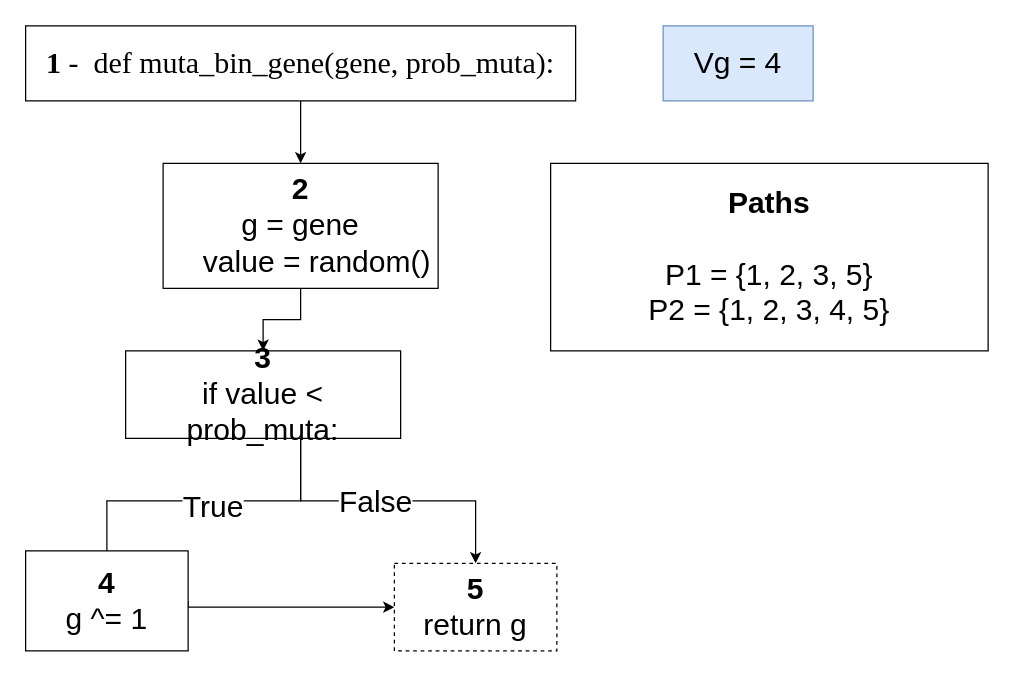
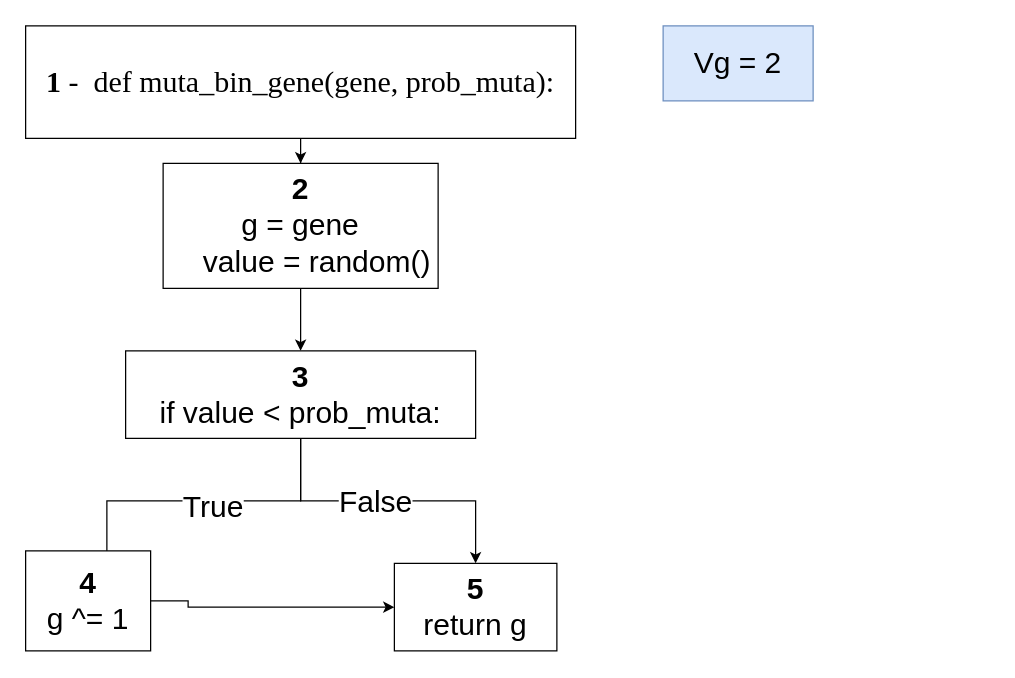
- <mxCell id="3" value="&lt;p style=&quot;margin-top: 0pt ; margin-bottom: 0pt ; margin-left: 0in ; text-align: left ; direction: ltr ; unicode-bidi: embed ; word-break: normal&quot;&gt;&lt;span style=&quot;font-size: 18pt ; font-family: &amp;#34;calibri&amp;#34; ; font-weight: bold&quot;&gt;1&lt;/span&gt;&lt;span style=&quot;font-size: 18pt ; font-family: &amp;#34;calibri&amp;#34;&quot;&gt; -&amp;nbsp;&amp;nbsp;&lt;/span&gt;&lt;span style=&quot;font-family: &amp;#34;calibri&amp;#34; ; font-size: 24px&quot;&gt;def muta_bin_gene(gene, prob_muta):&lt;/span&gt;&lt;/p&gt;" style="rounded=0;whiteSpace=wrap;html=1;" parent="1" vertex="1"><mxGeometry x="20" y="20" width="440" height="60" as="geometry" /></mxCell>
+ <mxCell id="3" value="&lt;p style=&quot;margin-top: 0pt ; margin-bottom: 0pt ; margin-left: 0in ; text-align: left ; direction: ltr ; unicode-bidi: embed ; word-break: normal&quot;&gt;&lt;span style=&quot;font-size: 18pt ; font-family: &amp;#34;calibri&amp;#34; ; font-weight: bold&quot;&gt;1&lt;/span&gt;&lt;span style=&quot;font-size: 18pt ; font-family: &amp;#34;calibri&amp;#34;&quot;&gt; -&amp;nbsp;&amp;nbsp;&lt;/span&gt;&lt;span style=&quot;font-family: &amp;#34;calibri&amp;#34; ; font-size: 24px&quot;&gt;def muta_bin_gene(gene, prob_muta):&lt;/span&gt;&lt;/p&gt;" style="rounded=0;whiteSpace=wrap;html=1;" parent="1" vertex="1"><mxGeometry x="20" y="20" width="440" height="90" as="geometry" /></mxCell>
- <mxCell id="14" value="&lt;p style=&quot;margin-top: 0pt ; margin-bottom: 0pt ; margin-left: 0in ; text-align: left ; direction: ltr ; unicode-bidi: embed ; word-break: normal&quot;&gt;&lt;span style=&quot;font-size: 24px ; text-align: center&quot;&gt;Vg = 4&lt;/span&gt;&lt;br&gt;&lt;/p&gt;" style="rounded=0;whiteSpace=wrap;html=1;fillColor=#dae8fc;strokeColor=#6c8ebf;" vertex="1" parent="1"><mxGeometry x="530" y="20" width="120" height="60" as="geometry" /></mxCell>
+ <mxCell id="14" value="&lt;p style=&quot;margin-top: 0pt ; margin-bottom: 0pt ; margin-left: 0in ; text-align: left ; direction: ltr ; unicode-bidi: embed ; word-break: normal&quot;&gt;&lt;span style=&quot;font-size: 24px ; text-align: center&quot;&gt;Vg = 2&lt;/span&gt;&lt;br&gt;&lt;/p&gt;" style="rounded=0;whiteSpace=wrap;html=1;fillColor=#dae8fc;strokeColor=#6c8ebf;" vertex="1" parent="1"><mxGeometry x="530" y="20" width="120" height="60" as="geometry" /></mxCell>
- <mxCell id="15" value="&lt;div style=&quot;font-size: 24px&quot;&gt;&lt;div&gt;&lt;b&gt;Paths&lt;/b&gt;&lt;/div&gt;&lt;div&gt;&lt;b&gt;&lt;br&gt;&lt;/b&gt;&lt;/div&gt;&lt;div&gt;P1 = {1, 2, 3, 5}&lt;/div&gt;&lt;div&gt;P2 = {1, 2, 3, 4, 5&lt;span&gt;}&lt;/span&gt;&lt;/div&gt;&lt;/div&gt;" style="rounded=0;whiteSpace=wrap;html=1;align=center;" vertex="1" parent="1"><mxGeometry x="440" y="130" width="350" height="150" as="geometry" /></mxCell>
- <mxCell id="10" value="&lt;div style=&quot;font-size: 24px&quot;&gt;&lt;b&gt;3&lt;/b&gt;&lt;/div&gt;&lt;div&gt;&lt;span style=&quot;font-size: 24px&quot;&gt;if value &amp;lt; prob_muta:&lt;/span&gt;&lt;br&gt;&lt;/div&gt;" style="rounded=0;whiteSpace=wrap;html=1;align=center;" parent="1" vertex="1"><mxGeometry x="100" y="280" width="220" height="70" as="geometry" /></mxCell>
+ <mxCell id="10" value="&lt;div style=&quot;font-size: 24px&quot;&gt;&lt;b&gt;3&lt;/b&gt;&lt;/div&gt;&lt;div&gt;&lt;span style=&quot;font-size: 24px&quot;&gt;if value &amp;lt; prob_muta:&lt;/span&gt;&lt;br&gt;&lt;/div&gt;" style="rounded=0;whiteSpace=wrap;html=1;align=center;" parent="1" vertex="1"><mxGeometry x="100" y="280" width="280" height="70" as="geometry" /></mxCell>
- <mxCell id="12" value="&lt;div style=&quot;font-size: 24px&quot;&gt;&lt;b&gt;4&lt;/b&gt;&lt;/div&gt;&lt;div&gt;&lt;span style=&quot;font-size: 24px&quot;&gt;g ^= 1&lt;/span&gt;&lt;br&gt;&lt;/div&gt;" style="rounded=0;whiteSpace=wrap;html=1;align=center;" parent="1" vertex="1"><mxGeometry x="20" y="440" width="130" height="80" as="geometry" /></mxCell>
+ <mxCell id="12" value="&lt;div style=&quot;font-size: 24px&quot;&gt;&lt;b&gt;4&lt;/b&gt;&lt;/div&gt;&lt;div&gt;&lt;span style=&quot;font-size: 24px&quot;&gt;g ^= 1&lt;/span&gt;&lt;br&gt;&lt;/div&gt;" style="rounded=0;whiteSpace=wrap;html=1;align=center;" parent="1" vertex="1"><mxGeometry x="20" y="440" width="100" height="80" as="geometry" /></mxCell>
- <mxCell id="13" value="&lt;div style=&quot;font-size: 24px&quot;&gt;&lt;b&gt;5&lt;/b&gt;&lt;/div&gt;&lt;div&gt;&lt;span style=&quot;font-size: 24px&quot;&gt;return g&lt;/span&gt;&lt;br&gt;&lt;/div&gt;" style="rounded=0;whiteSpace=wrap;html=1;align=center;dashed=1;" parent="1" vertex="1"><mxGeometry x="315" y="450" width="130" height="70" as="geometry" /></mxCell>
+ <mxCell id="13" value="&lt;div style=&quot;font-size: 24px&quot;&gt;&lt;b&gt;5&lt;/b&gt;&lt;/div&gt;&lt;div&gt;&lt;span style=&quot;font-size: 24px&quot;&gt;return g&lt;/span&gt;&lt;br&gt;&lt;/div&gt;" style="rounded=0;whiteSpace=wrap;html=1;align=center;" parent="1" vertex="1"><mxGeometry x="315" y="450" width="130" height="70" as="geometry" /></mxCell>
